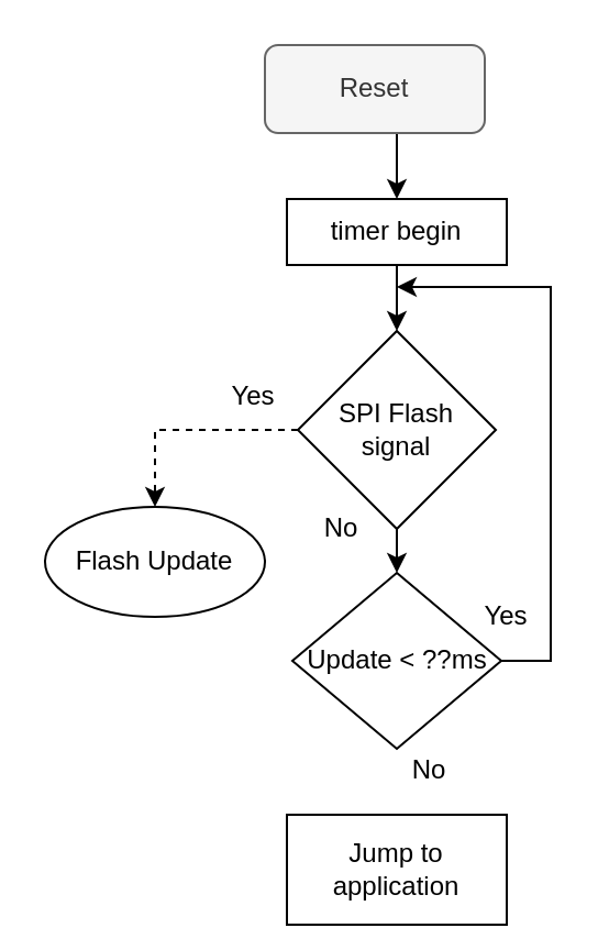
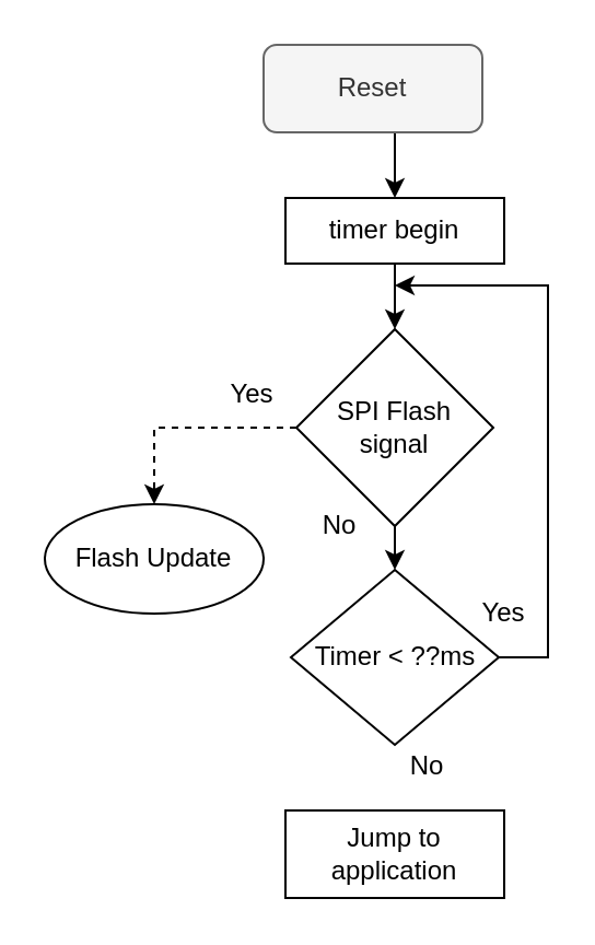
- <mxCell id="12" value="Update &amp;lt; ??ms" style="rhombus;whiteSpace=wrap;html=1;" vertex="1" parent="1"><mxGeometry x="132.5" y="260" width="95" height="80" as="geometry" /></mxCell>
+ <mxCell id="12" value="Timer &amp;lt; ??ms" style="rhombus;whiteSpace=wrap;html=1;" vertex="1" parent="1"><mxGeometry x="132.5" y="260" width="95" height="80" as="geometry" /></mxCell>
- <mxCell id="16" value="Jump to application" style="rounded=0;whiteSpace=wrap;html=1;" vertex="1" parent="1"><mxGeometry x="130" y="370" width="100" height="50" as="geometry" /></mxCell>
+ <mxCell id="16" value="Jump to application" style="rounded=0;whiteSpace=wrap;html=1;" vertex="1" parent="1"><mxGeometry x="130" y="370" width="100" height="40" as="geometry" /></mxCell>
